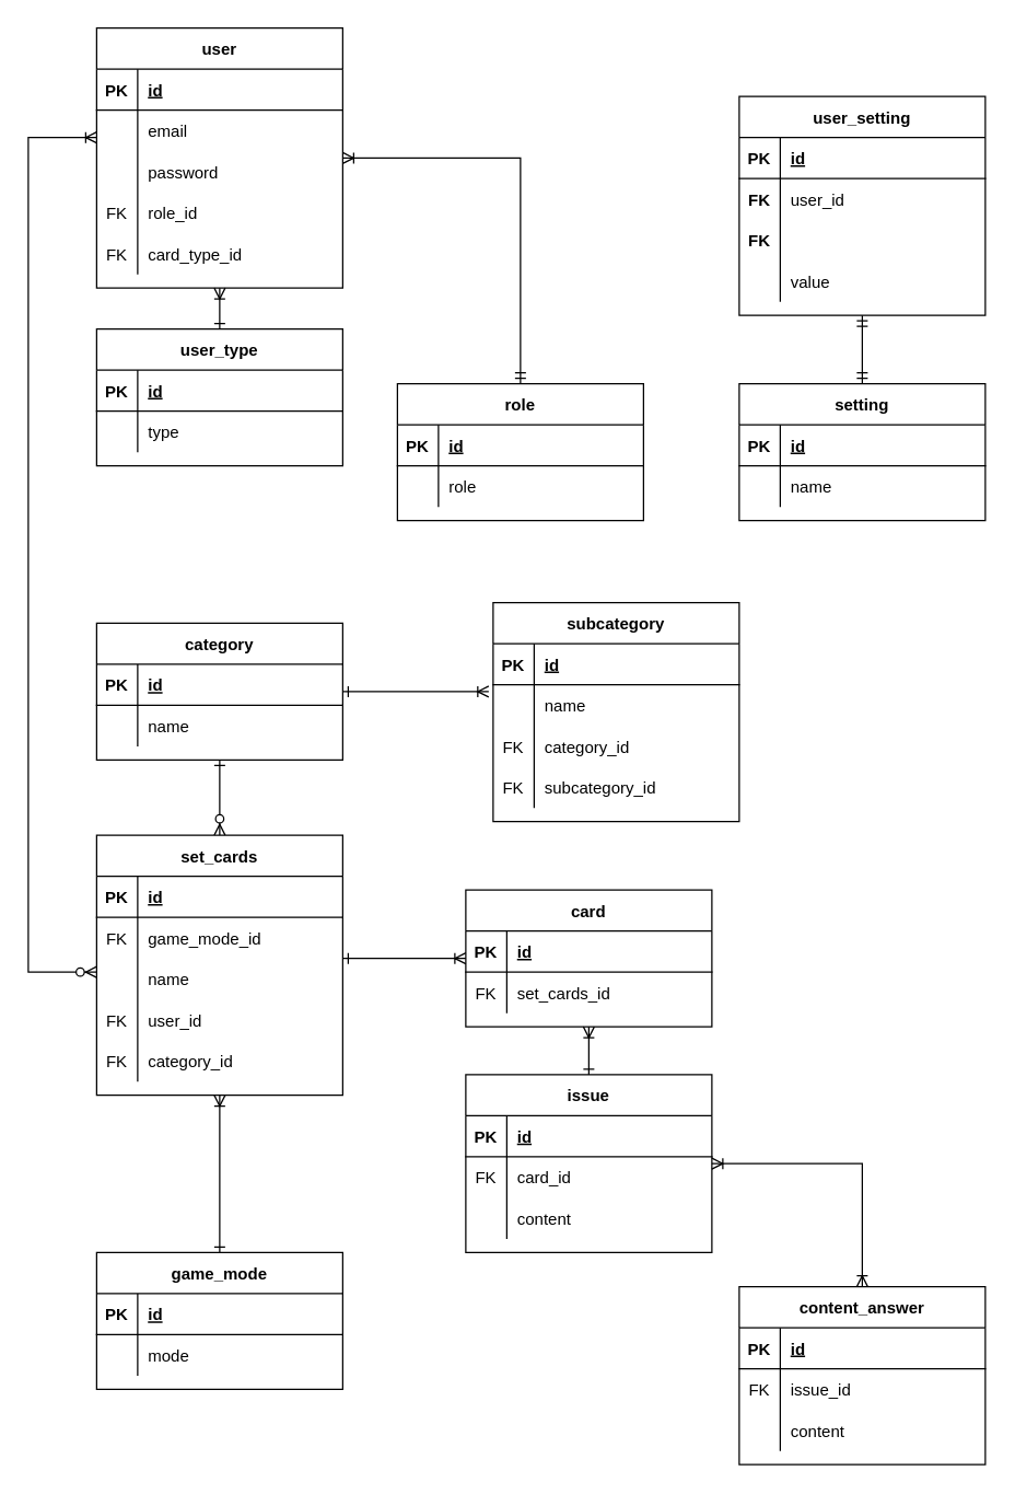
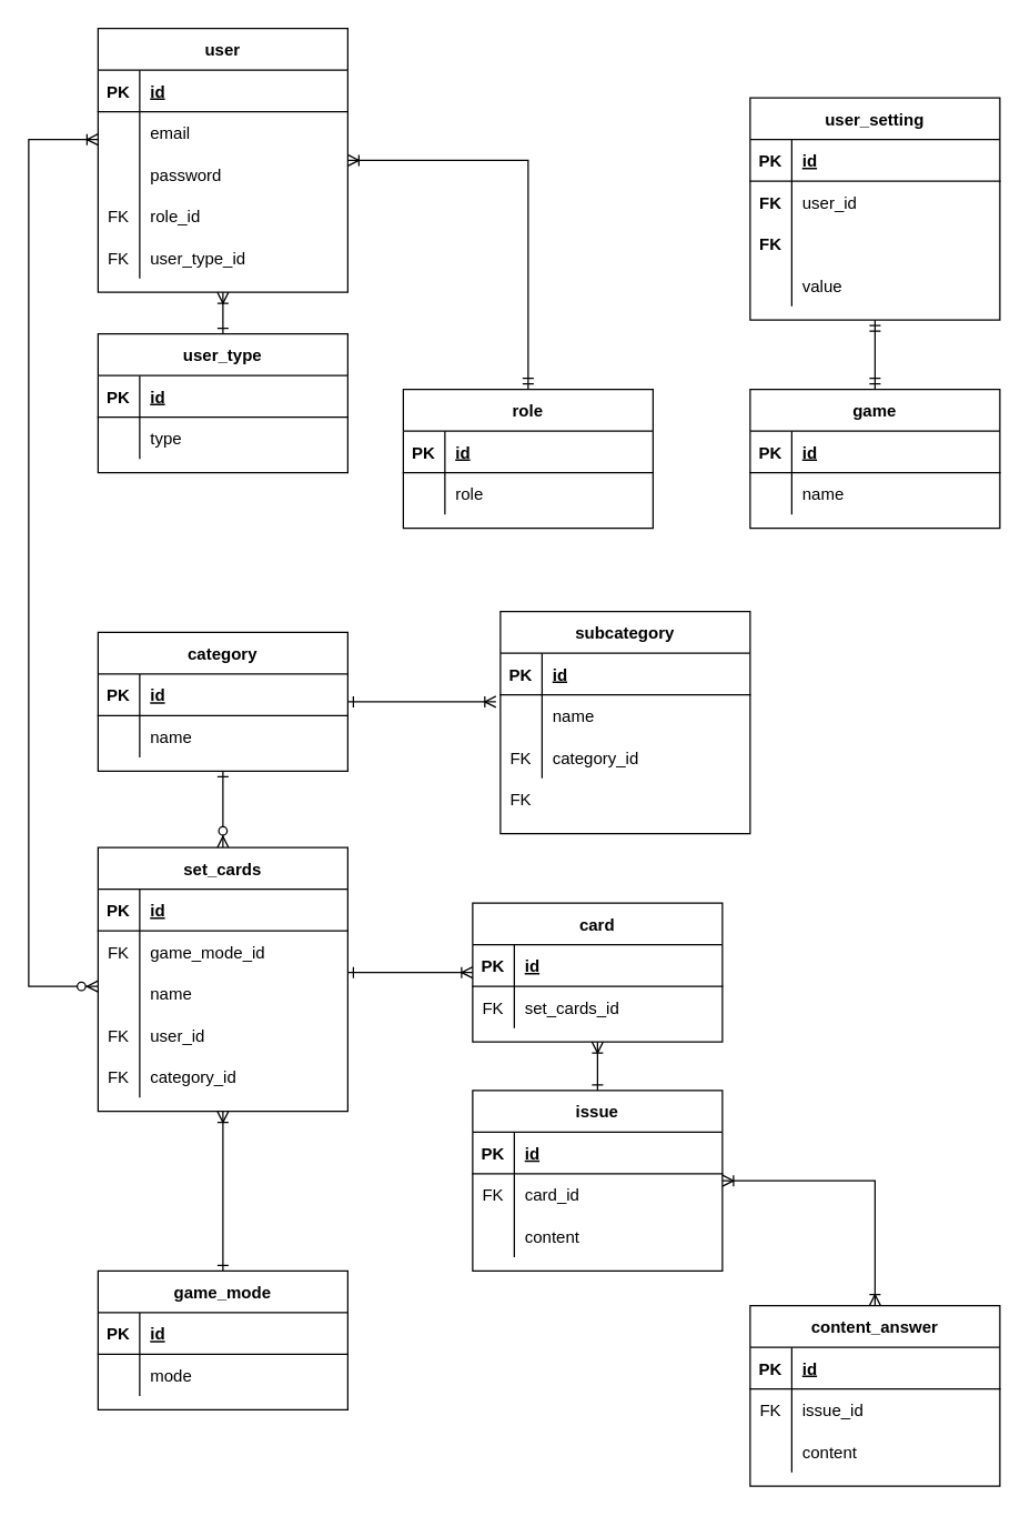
- <mxCell id="18" value="card_type_id" style="shape=partialRectangle;connectable=0;fillColor=none;top=0;left=0;bottom=0;right=0;align=left;spacingLeft=6;overflow=hidden;" parent="16" vertex="1"><mxGeometry x="30" width="150" height="30" as="geometry"><mxRectangle width="150" height="30" as="alternateBounds" /></mxGeometry></mxCell>
+ <mxCell id="18" value="user_type_id" style="shape=partialRectangle;connectable=0;fillColor=none;top=0;left=0;bottom=0;right=0;align=left;spacingLeft=6;overflow=hidden;" parent="16" vertex="1"><mxGeometry x="30" width="150" height="30" as="geometry"><mxRectangle width="150" height="30" as="alternateBounds" /></mxGeometry></mxCell>
- <mxCell id="111" value="setting" style="shape=table;startSize=30;container=1;collapsible=1;childLayout=tableLayout;fixedRows=1;rowLines=0;fontStyle=1;align=center;resizeLast=1;" vertex="1" parent="1"><mxGeometry x="540" y="280" width="180" height="100" as="geometry" /></mxCell>
+ <mxCell id="111" value="game" style="shape=table;startSize=30;container=1;collapsible=1;childLayout=tableLayout;fixedRows=1;rowLines=0;fontStyle=1;align=center;resizeLast=1;" vertex="1" parent="1"><mxGeometry x="540" y="280" width="180" height="100" as="geometry" /></mxCell>
- <mxCell id="46" value="subcategory_id" style="shape=partialRectangle;connectable=0;fillColor=none;top=0;left=0;bottom=0;right=0;align=left;spacingLeft=6;overflow=hidden;" vertex="1" parent="44"><mxGeometry x="30" width="150" height="30" as="geometry"><mxRectangle width="150" height="30" as="alternateBounds" /></mxGeometry></mxCell>
